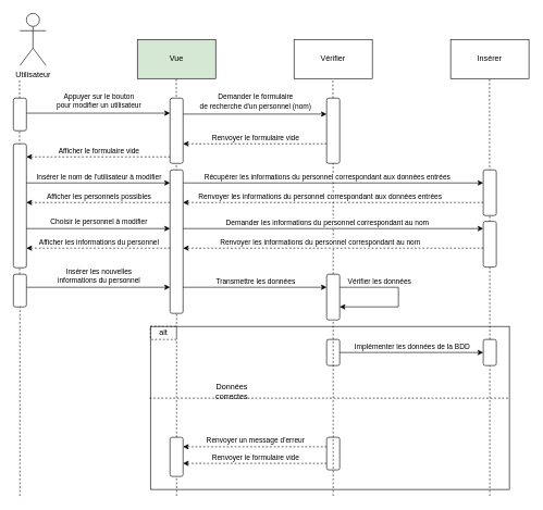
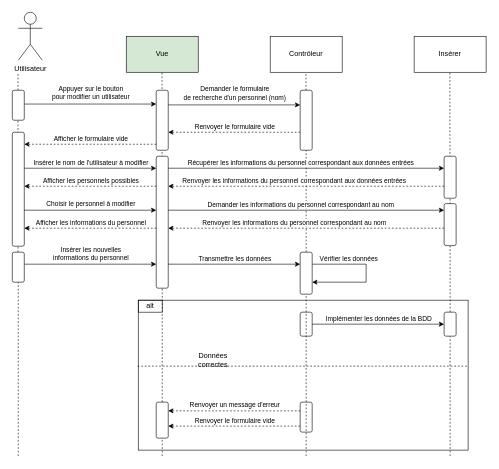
- <mxCell id="8" value="Vérifier" style="rounded=0;whiteSpace=wrap;html=1;" parent="1" vertex="1"><mxGeometry x="450" y="60" width="120" height="60" as="geometry" /></mxCell>
+ <mxCell id="8" value="Contrôleur" style="rounded=0;whiteSpace=wrap;html=1;" parent="1" vertex="1"><mxGeometry x="450" y="60" width="120" height="60" as="geometry" /></mxCell>
- <mxCell id="39" value="alt" style="rounded=0;whiteSpace=wrap;html=1;fillColor=none;align=center;dashed=1;" parent="1" vertex="1"><mxGeometry x="230" y="500" width="40" height="20" as="geometry" /></mxCell>
+ <mxCell id="39" value="alt" style="rounded=0;whiteSpace=wrap;html=1;fillColor=none;align=center;" parent="1" vertex="1"><mxGeometry x="230" y="500" width="40" height="20" as="geometry" /></mxCell>
